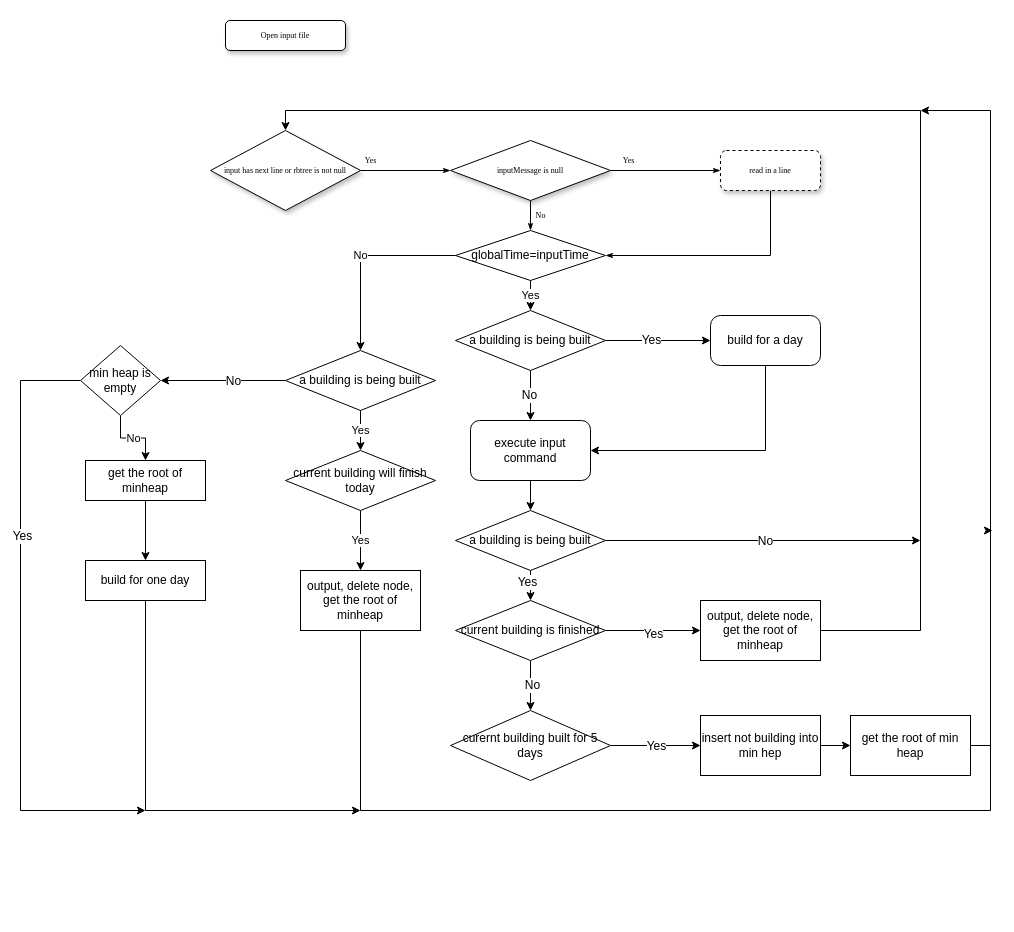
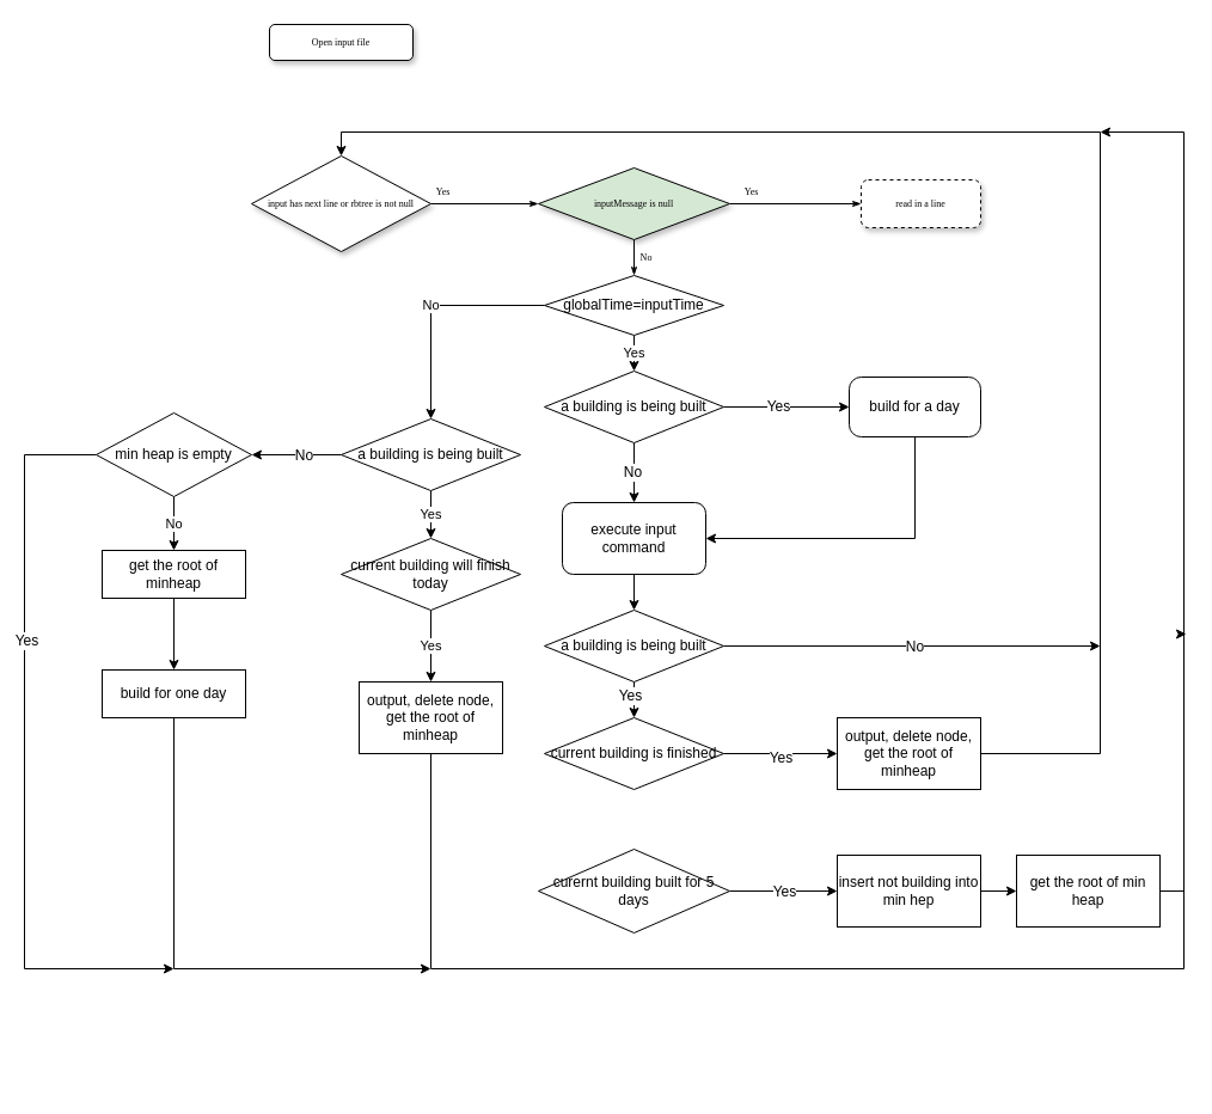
- <mxCell id="7" value="inputMessage is null" style="rhombus;whiteSpace=wrap;html=1;rounded=0;shadow=1;labelBackgroundColor=none;strokeWidth=1;fontFamily=Verdana;fontSize=8;align=center;" parent="1" vertex="1"><mxGeometry x="450" y="140" width="160" height="60" as="geometry" /></mxCell>
+ <mxCell id="7" value="inputMessage is null" style="rhombus;whiteSpace=wrap;html=1;rounded=0;shadow=1;labelBackgroundColor=none;strokeWidth=1;fontFamily=Verdana;fontSize=8;align=center;fillColor=#d5e8d4;" parent="1" vertex="1"><mxGeometry x="450" y="140" width="160" height="60" as="geometry" /></mxCell>
- <mxCell id="8" style="edgeStyle=orthogonalEdgeStyle;rounded=0;html=1;labelBackgroundColor=none;startSize=5;endArrow=classicThin;endFill=1;endSize=5;jettySize=auto;orthogonalLoop=1;strokeWidth=1;fontFamily=Verdana;fontSize=8;exitX=0.5;exitY=1;exitDx=0;exitDy=0;entryX=1;entryY=0.5;entryDx=0;entryDy=0;" parent="1" source="9" target="13" edge="1"><mxGeometry relative="1" as="geometry"><Array as="points"><mxPoint x="770" y="255" /></Array><mxPoint x="590" y="260" as="targetPoint" /></mxGeometry></mxCell>
- <mxCell id="53" value="min heap is empty" style="rhombus;whiteSpace=wrap;html=1;" vertex="1" parent="1"><mxGeometry x="80" y="345" width="80" height="70" as="geometry" /></mxCell>
+ <mxCell id="53" value="min heap is empty" style="rhombus;whiteSpace=wrap;html=1;" vertex="1" parent="1"><mxGeometry x="80" y="345" width="130" height="70" as="geometry" /></mxCell>
- <mxCell id="25" style="edgeStyle=orthogonalEdgeStyle;rounded=0;orthogonalLoop=1;jettySize=auto;html=1;exitX=0.5;exitY=1;exitDx=0;exitDy=0;" edge="1" parent="1" source="27" target="32"><mxGeometry relative="1" as="geometry"><mxPoint x="530" y="710" as="targetPoint" /></mxGeometry></mxCell>
- <mxCell id="26" value="No" style="text;html=1;align=center;verticalAlign=middle;resizable=0;points=[];;labelBackgroundColor=#ffffff;" vertex="1" connectable="0" parent="25"><mxGeometry x="-0.04" y="1" relative="1" as="geometry"><mxPoint as="offset" /></mxGeometry></mxCell>
